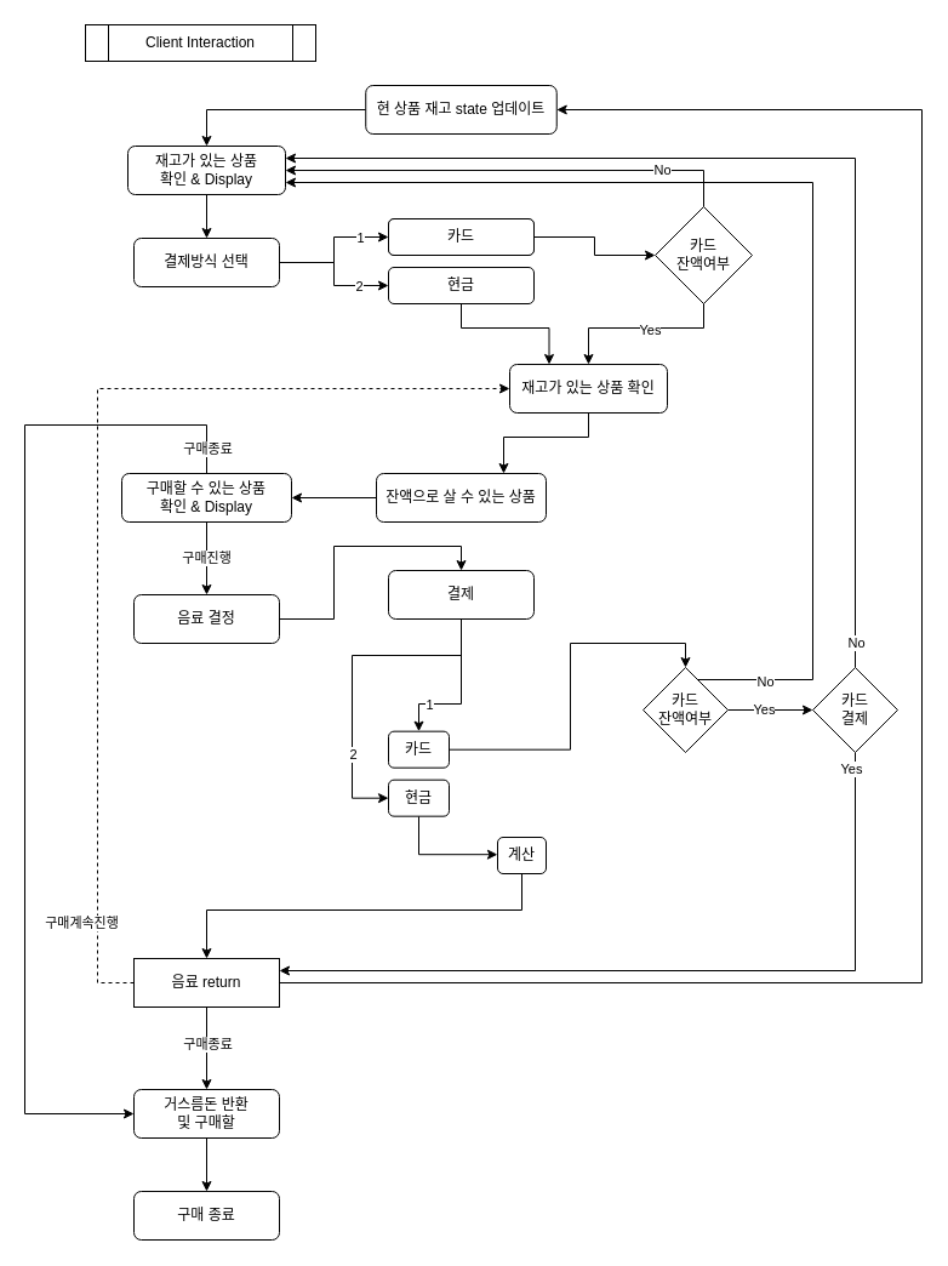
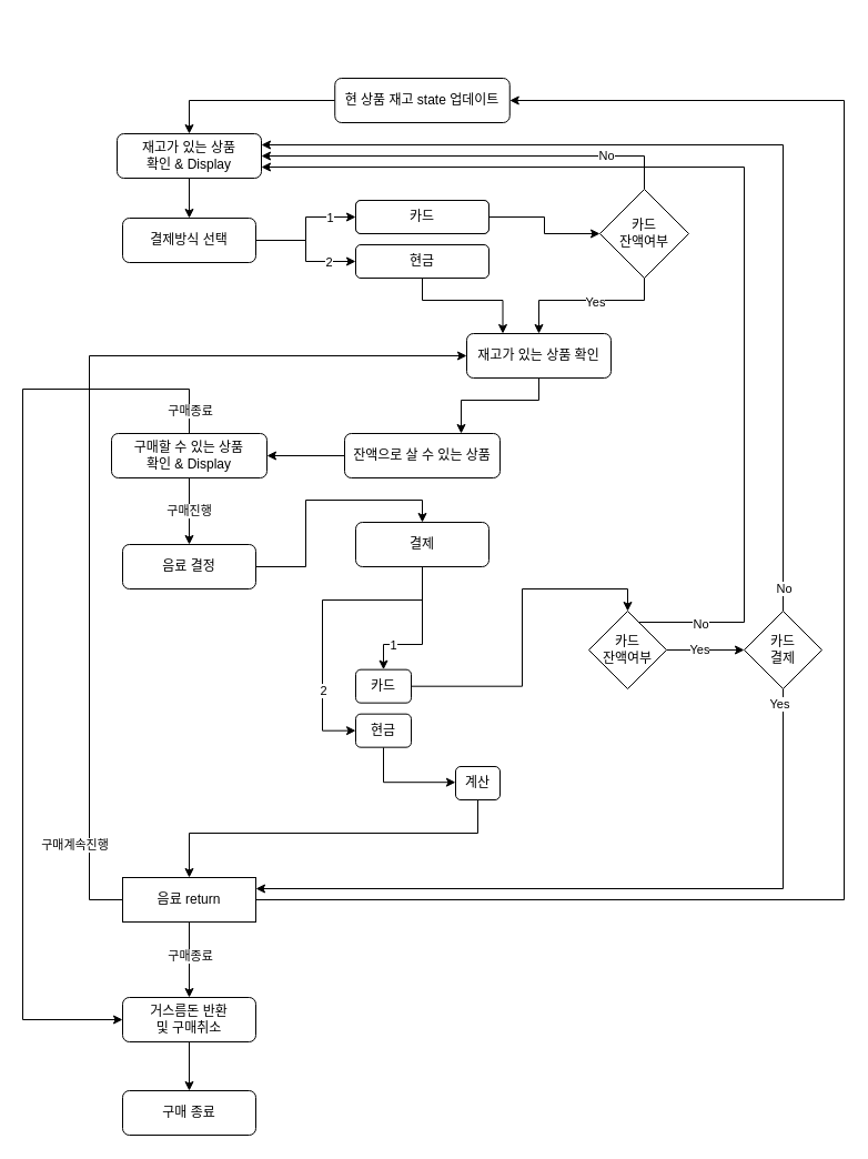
- <mxCell id="30" value="Client Interaction" style="shape=process;whiteSpace=wrap;html=1;backgroundOutline=1;" parent="1" vertex="1"><mxGeometry x="70" y="20" width="190" height="30" as="geometry" /></mxCell>
- <mxCell id="20" style="edgeStyle=orthogonalEdgeStyle;rounded=0;orthogonalLoop=1;jettySize=auto;html=1;entryX=0;entryY=0.5;entryDx=0;entryDy=0;dashed=1;" parent="1" source="24" target="61" edge="1"><mxGeometry relative="1" as="geometry"><Array as="points"><mxPoint x="80" y="810" /><mxPoint x="80" y="320" /></Array><mxPoint x="280" y="310" as="targetPoint" /></mxGeometry></mxCell>
+ <mxCell id="20" style="edgeStyle=orthogonalEdgeStyle;rounded=0;orthogonalLoop=1;jettySize=auto;html=1;entryX=0;entryY=0.5;entryDx=0;entryDy=0;" parent="1" source="24" target="61" edge="1"><mxGeometry relative="1" as="geometry"><Array as="points"><mxPoint x="80" y="810" /><mxPoint x="80" y="320" /></Array><mxPoint x="280" y="310" as="targetPoint" /></mxGeometry></mxCell>
- <mxCell id="26" value="거스름돈 반환 &lt;br&gt;및 구매할" style="rounded=1;whiteSpace=wrap;html=1;fontSize=12;glass=0;strokeWidth=1;shadow=0;" parent="1" vertex="1"><mxGeometry x="110" y="898" width="120" height="40" as="geometry" /></mxCell>
+ <mxCell id="26" value="거스름돈 반환 &lt;br&gt;및 구매취소" style="rounded=1;whiteSpace=wrap;html=1;fontSize=12;glass=0;strokeWidth=1;shadow=0;" parent="1" vertex="1"><mxGeometry x="110" y="898" width="120" height="40" as="geometry" /></mxCell>
